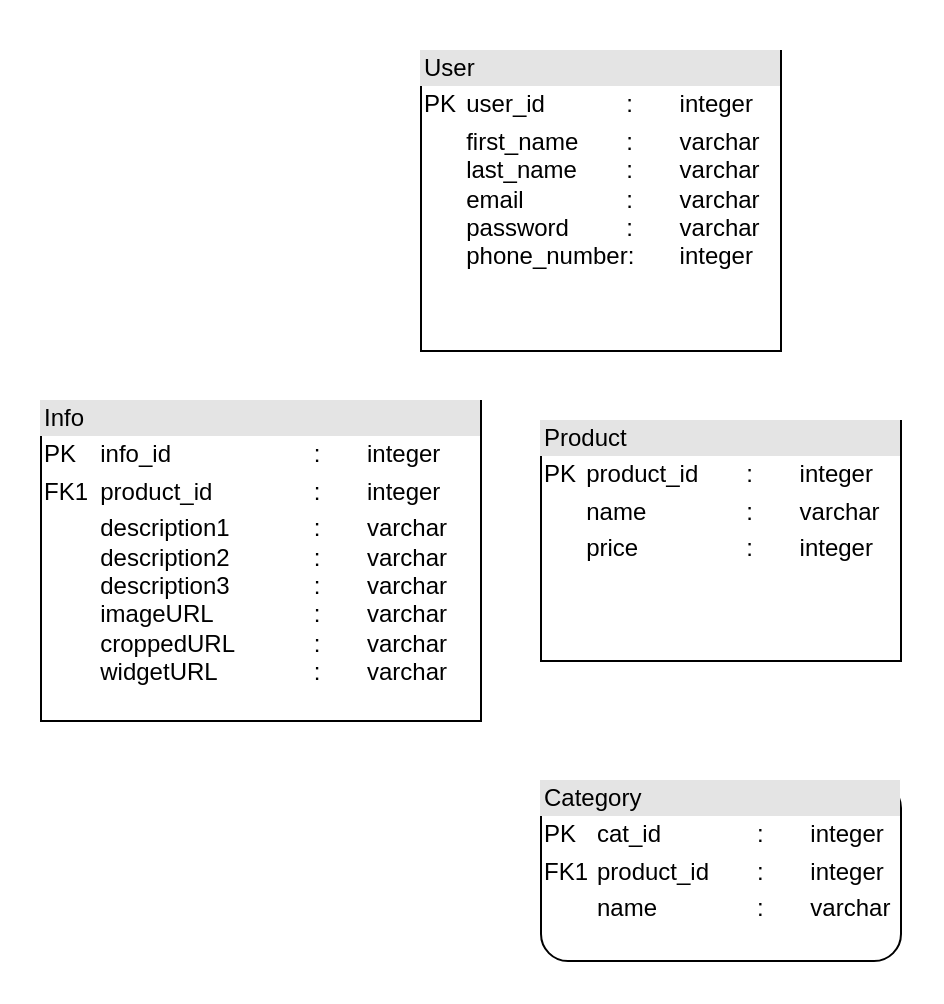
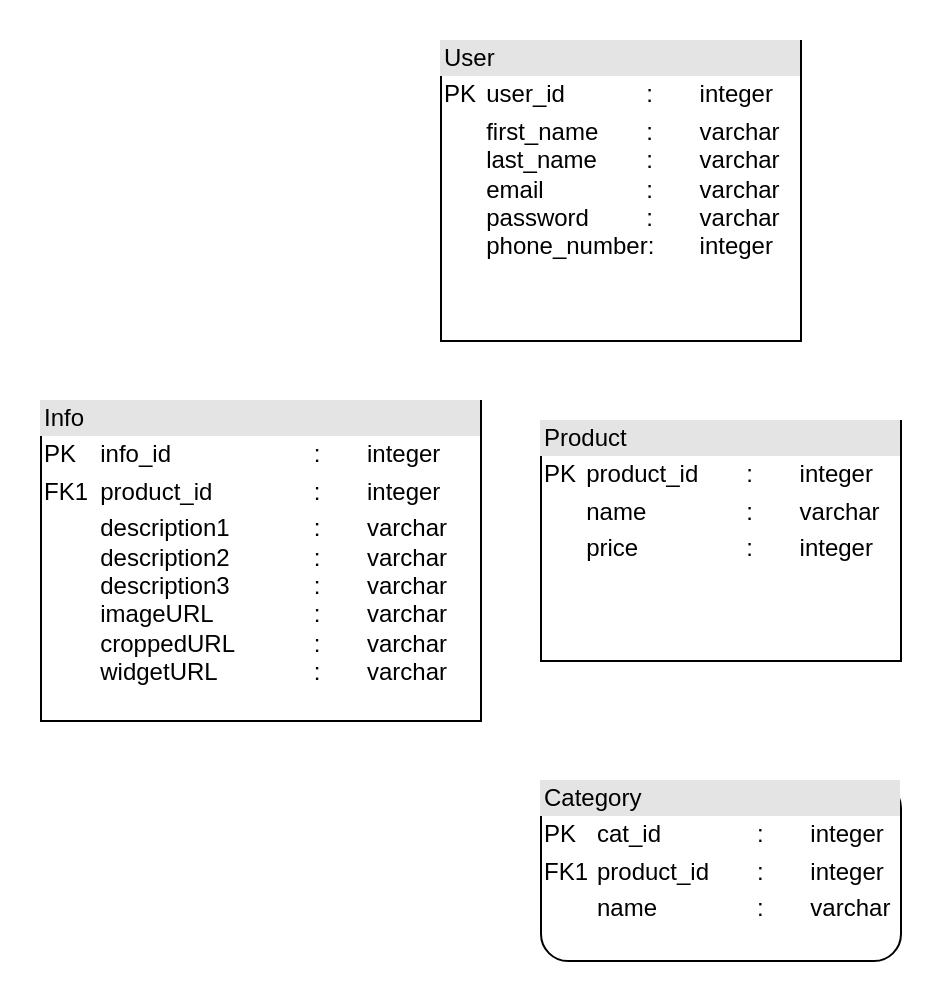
- <mxCell id="3" value="&lt;div style=&quot;box-sizing:border-box;width:100%;background:#e4e4e4;padding:2px;&quot;&gt;User&lt;/div&gt;&lt;table style=&quot;width:100%;font-size:1em;&quot; cellpadding=&quot;2&quot; cellspacing=&quot;0&quot;&gt;&lt;tbody&gt;&lt;tr&gt;&lt;td&gt;PK&lt;/td&gt;&lt;td&gt;user_id&lt;span style=&quot;white-space: pre;&quot;&gt;&#09;&lt;/span&gt;&lt;span style=&quot;white-space: pre;&quot;&gt;&#09;&lt;/span&gt;:&lt;span style=&quot;white-space: pre;&quot;&gt;&#09;&lt;/span&gt;integer&lt;br&gt;&lt;/td&gt;&lt;/tr&gt;&lt;tr&gt;&lt;td&gt;&lt;br&gt;&lt;/td&gt;&lt;td&gt;first_name&lt;span style=&quot;white-space: pre;&quot;&gt;&#09;&lt;/span&gt;:&lt;span style=&quot;&quot;&gt;&#09;&lt;span style=&quot;white-space: pre;&quot;&gt;&#09;&lt;/span&gt;&lt;/span&gt;varchar&lt;br&gt;last_name&lt;span style=&quot;&quot;&gt;&#09;&lt;span style=&quot;white-space: pre;&quot;&gt;&#09;&lt;/span&gt;&lt;/span&gt;:&lt;span style=&quot;white-space: pre;&quot;&gt;&#09;&lt;/span&gt;varchar&lt;br&gt;email&lt;span style=&quot;&quot;&gt;&#09;&lt;span style=&quot;white-space: pre;&quot;&gt;&#09;&lt;/span&gt;&lt;span style=&quot;white-space: pre;&quot;&gt;&#09;&lt;/span&gt;&lt;/span&gt;:&lt;span style=&quot;&quot;&gt;&#09;&lt;span style=&quot;white-space: pre;&quot;&gt;&#09;&lt;/span&gt;&lt;/span&gt;varchar&lt;br&gt;password&lt;span style=&quot;&quot;&gt;&#09;&lt;span style=&quot;white-space: pre;&quot;&gt;&#09;&lt;/span&gt;&lt;/span&gt;:&lt;span style=&quot;white-space: pre;&quot;&gt;&#09;&lt;/span&gt;varchar&lt;br&gt;phone_number:&lt;span style=&quot;white-space: pre;&quot;&gt;&#09;&lt;/span&gt;integer&lt;br&gt;&lt;/td&gt;&lt;/tr&gt;&lt;tr&gt;&lt;td&gt;&lt;/td&gt;&lt;td&gt;&lt;br&gt;&lt;/td&gt;&lt;/tr&gt;&lt;/tbody&gt;&lt;/table&gt;" style="verticalAlign=top;align=left;overflow=fill;html=1;" vertex="1" parent="1"><mxGeometry x="210" y="25" width="180" height="150" as="geometry" /></mxCell>
+ <mxCell id="3" value="&lt;div style=&quot;box-sizing:border-box;width:100%;background:#e4e4e4;padding:2px;&quot;&gt;User&lt;/div&gt;&lt;table style=&quot;width:100%;font-size:1em;&quot; cellpadding=&quot;2&quot; cellspacing=&quot;0&quot;&gt;&lt;tbody&gt;&lt;tr&gt;&lt;td&gt;PK&lt;/td&gt;&lt;td&gt;user_id&lt;span style=&quot;white-space: pre;&quot;&gt;&#09;&lt;/span&gt;&lt;span style=&quot;white-space: pre;&quot;&gt;&#09;&lt;/span&gt;:&lt;span style=&quot;white-space: pre;&quot;&gt;&#09;&lt;/span&gt;integer&lt;br&gt;&lt;/td&gt;&lt;/tr&gt;&lt;tr&gt;&lt;td&gt;&lt;br&gt;&lt;/td&gt;&lt;td&gt;first_name&lt;span style=&quot;white-space: pre;&quot;&gt;&#09;&lt;/span&gt;:&lt;span style=&quot;&quot;&gt;&#09;&lt;span style=&quot;white-space: pre;&quot;&gt;&#09;&lt;/span&gt;&lt;/span&gt;varchar&lt;br&gt;last_name&lt;span style=&quot;&quot;&gt;&#09;&lt;span style=&quot;white-space: pre;&quot;&gt;&#09;&lt;/span&gt;&lt;/span&gt;:&lt;span style=&quot;white-space: pre;&quot;&gt;&#09;&lt;/span&gt;varchar&lt;br&gt;email&lt;span style=&quot;&quot;&gt;&#09;&lt;span style=&quot;white-space: pre;&quot;&gt;&#09;&lt;/span&gt;&lt;span style=&quot;white-space: pre;&quot;&gt;&#09;&lt;/span&gt;&lt;/span&gt;:&lt;span style=&quot;&quot;&gt;&#09;&lt;span style=&quot;white-space: pre;&quot;&gt;&#09;&lt;/span&gt;&lt;/span&gt;varchar&lt;br&gt;password&lt;span style=&quot;&quot;&gt;&#09;&lt;span style=&quot;white-space: pre;&quot;&gt;&#09;&lt;/span&gt;&lt;/span&gt;:&lt;span style=&quot;white-space: pre;&quot;&gt;&#09;&lt;/span&gt;varchar&lt;br&gt;phone_number:&lt;span style=&quot;white-space: pre;&quot;&gt;&#09;&lt;/span&gt;integer&lt;br&gt;&lt;/td&gt;&lt;/tr&gt;&lt;tr&gt;&lt;td&gt;&lt;/td&gt;&lt;td&gt;&lt;br&gt;&lt;/td&gt;&lt;/tr&gt;&lt;/tbody&gt;&lt;/table&gt;" style="verticalAlign=top;align=left;overflow=fill;html=1;" vertex="1" parent="1"><mxGeometry x="220" y="20" width="180" height="150" as="geometry" /></mxCell>
